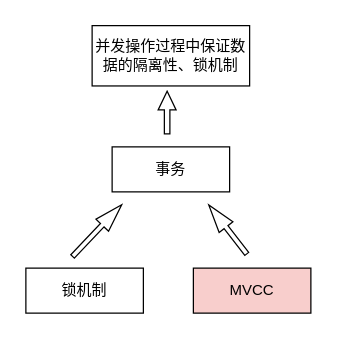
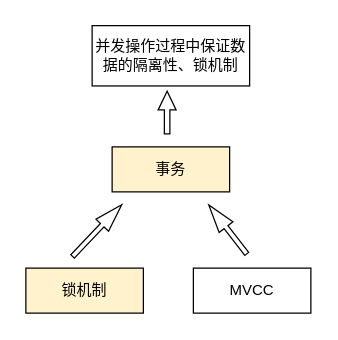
- <mxCell id="2" value="事务" style="rounded=0;whiteSpace=wrap;html=1;" vertex="1" parent="1"><mxGeometry x="89" y="117" width="94" height="36" as="geometry" /></mxCell>
+ <mxCell id="2" value="事务" style="rounded=0;whiteSpace=wrap;html=1;fillColor=#fff2cc;" vertex="1" parent="1"><mxGeometry x="89" y="117" width="94" height="36" as="geometry" /></mxCell>
- <mxCell id="3" value="锁机制" style="rounded=0;whiteSpace=wrap;html=1;" vertex="1" parent="1"><mxGeometry x="20" y="214" width="94" height="36" as="geometry" /></mxCell>
+ <mxCell id="3" value="锁机制" style="rounded=0;whiteSpace=wrap;html=1;fillColor=#fff2cc;" vertex="1" parent="1"><mxGeometry x="20" y="214" width="94" height="36" as="geometry" /></mxCell>
- <mxCell id="4" value="MVCC" style="rounded=0;whiteSpace=wrap;html=1;fillColor=#f8cecc;" vertex="1" parent="1"><mxGeometry x="154" y="214" width="94" height="36" as="geometry" /></mxCell>
+ <mxCell id="4" value="MVCC" style="rounded=0;whiteSpace=wrap;html=1;" vertex="1" parent="1"><mxGeometry x="154" y="214" width="94" height="36" as="geometry" /></mxCell>
